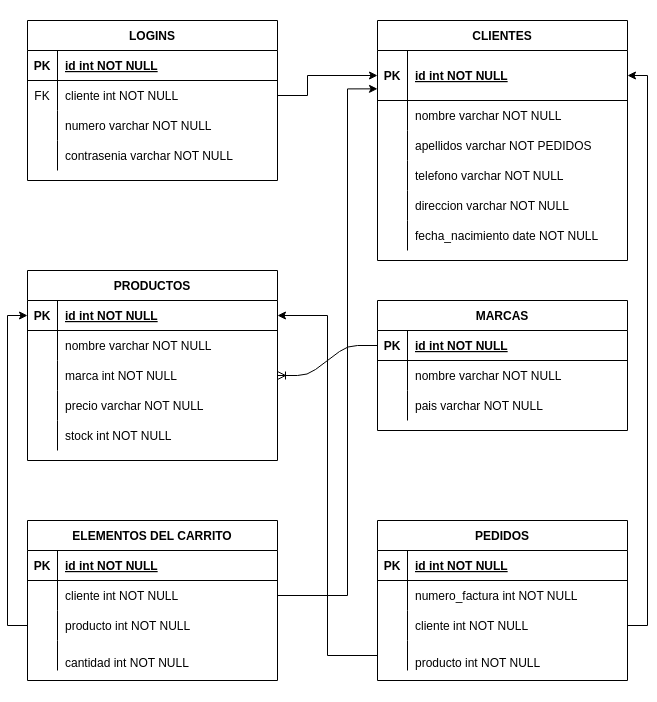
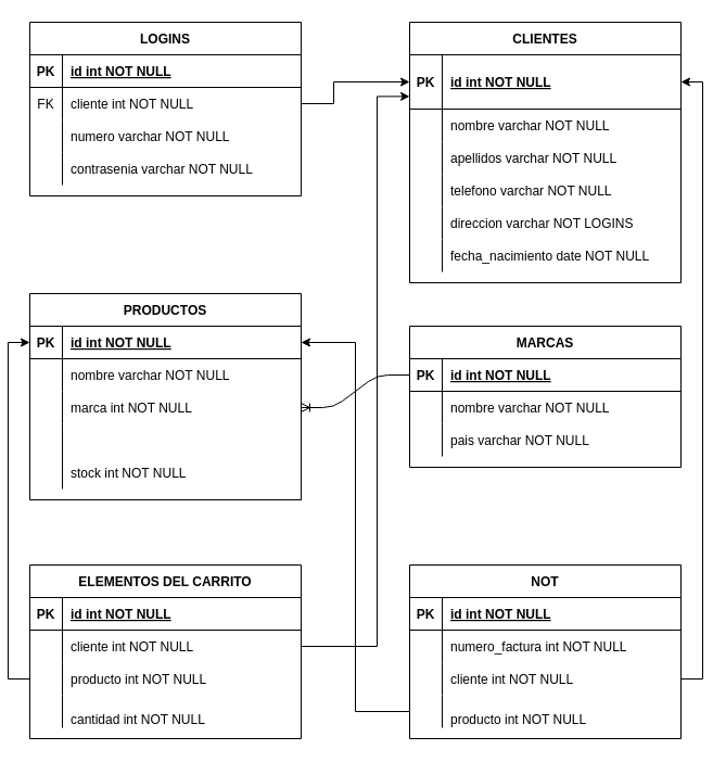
- <mxCell id="11" value="apellidos varchar NOT PEDIDOS" style="shape=partialRectangle;overflow=hidden;connectable=0;fillColor=none;top=0;left=0;bottom=0;right=0;align=left;spacingLeft=6;" parent="9" vertex="1"><mxGeometry x="30" width="220" height="30" as="geometry" /></mxCell>
+ <mxCell id="11" value="apellidos varchar NOT NULL" style="shape=partialRectangle;overflow=hidden;connectable=0;fillColor=none;top=0;left=0;bottom=0;right=0;align=left;spacingLeft=6;" parent="9" vertex="1"><mxGeometry x="30" width="220" height="30" as="geometry" /></mxCell>
- <mxCell id="17" value="direccion varchar NOT NULL" style="shape=partialRectangle;overflow=hidden;connectable=0;fillColor=none;top=0;left=0;bottom=0;right=0;align=left;spacingLeft=6;" parent="15" vertex="1"><mxGeometry x="30" width="220" height="30" as="geometry" /></mxCell>
+ <mxCell id="17" value="direccion varchar NOT LOGINS" style="shape=partialRectangle;overflow=hidden;connectable=0;fillColor=none;top=0;left=0;bottom=0;right=0;align=left;spacingLeft=6;" parent="15" vertex="1"><mxGeometry x="30" width="220" height="30" as="geometry" /></mxCell>
- <mxCell id="33" value="precio varchar NOT NULL" style="shape=partialRectangle;overflow=hidden;connectable=0;fillColor=none;top=0;left=0;bottom=0;right=0;align=left;spacingLeft=6;" parent="31" vertex="1"><mxGeometry x="30" width="220" height="30" as="geometry" /></mxCell>
- <mxCell id="73" value="PEDIDOS" style="shape=table;startSize=30;container=1;collapsible=1;childLayout=tableLayout;fixedRows=1;rowLines=0;fontStyle=1;align=center;resizeLast=1;" parent="1" vertex="1"><mxGeometry x="370" y="520" width="250" height="160" as="geometry" /></mxCell>
+ <mxCell id="73" value="NOT" style="shape=table;startSize=30;container=1;collapsible=1;childLayout=tableLayout;fixedRows=1;rowLines=0;fontStyle=1;align=center;resizeLast=1;" parent="1" vertex="1"><mxGeometry x="370" y="520" width="250" height="160" as="geometry" /></mxCell>
